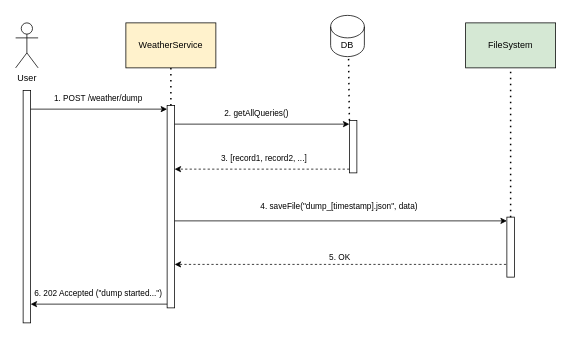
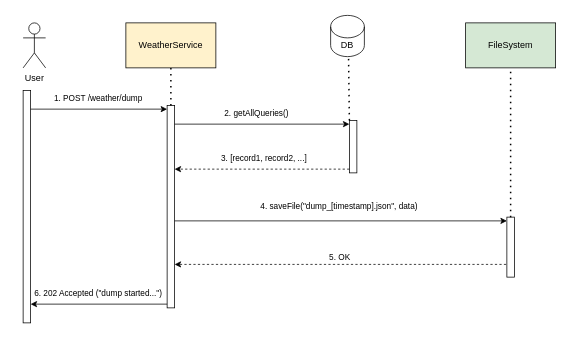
- <mxCell id="2" value="User" style="shape=umlActor;verticalLabelPosition=bottom;verticalAlign=top;html=1;outlineConnect=0;" vertex="1" parent="1"><mxGeometry x="20" y="30" width="30" height="60" as="geometry" /></mxCell>
+ <mxCell id="2" value="User" style="shape=umlActor;verticalLabelPosition=bottom;verticalAlign=top;html=1;outlineConnect=0;" vertex="1" parent="1"><mxGeometry x="30" y="30" width="30" height="60" as="geometry" /></mxCell>
